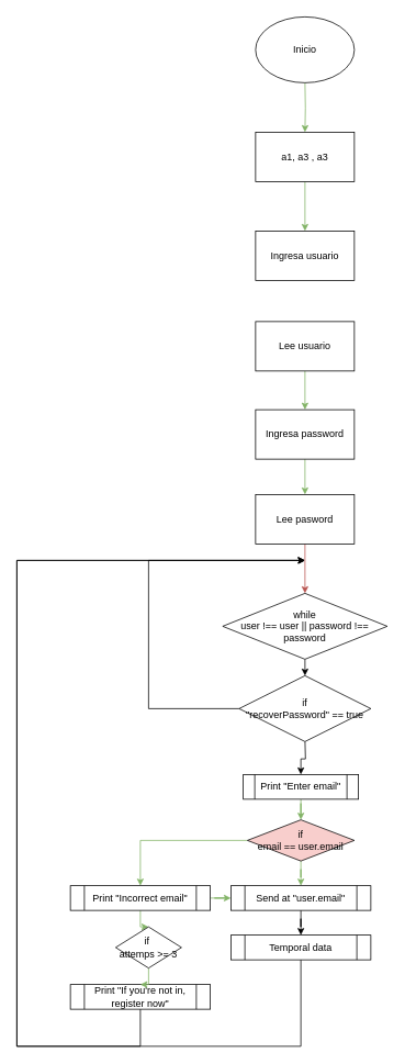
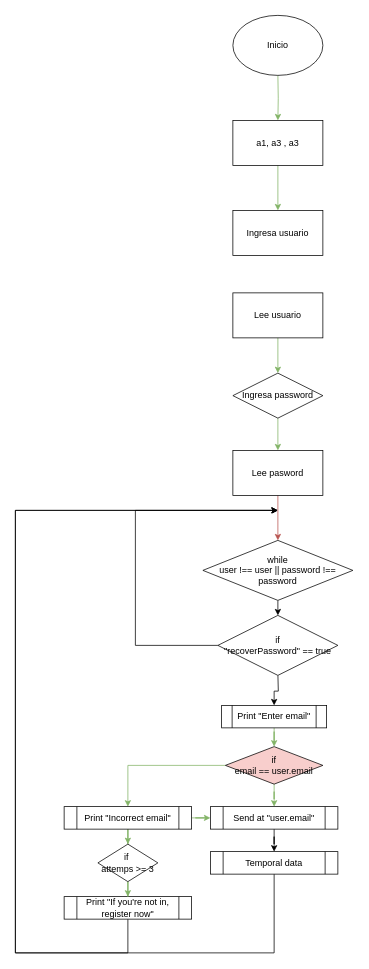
- <mxCell id="9" value="Ingresa password" style="rounded=0;whiteSpace=wrap;html=1;" parent="1" vertex="1"><mxGeometry x="310" y="497" width="120" height="60" as="geometry" /></mxCell>
+ <mxCell id="9" value="Ingresa password" style="rhombus;whiteSpace=wrap;html=1;" parent="1" vertex="1"><mxGeometry x="310" y="497" width="120" height="60" as="geometry" /></mxCell>
- <mxCell id="26" value="if&amp;nbsp;&lt;br&gt;attemps &amp;gt;= 3" style="rhombus;whiteSpace=wrap;html=1;" vertex="1" parent="1"><mxGeometry x="140" y="1125" width="80" height="50" as="geometry" /></mxCell>
+ <mxCell id="26" value="if&amp;nbsp;&lt;br&gt;attemps &amp;gt;= 3" style="rhombus;whiteSpace=wrap;html=1;" vertex="1" parent="1"><mxGeometry x="130" y="1125" width="80" height="50" as="geometry" /></mxCell>
